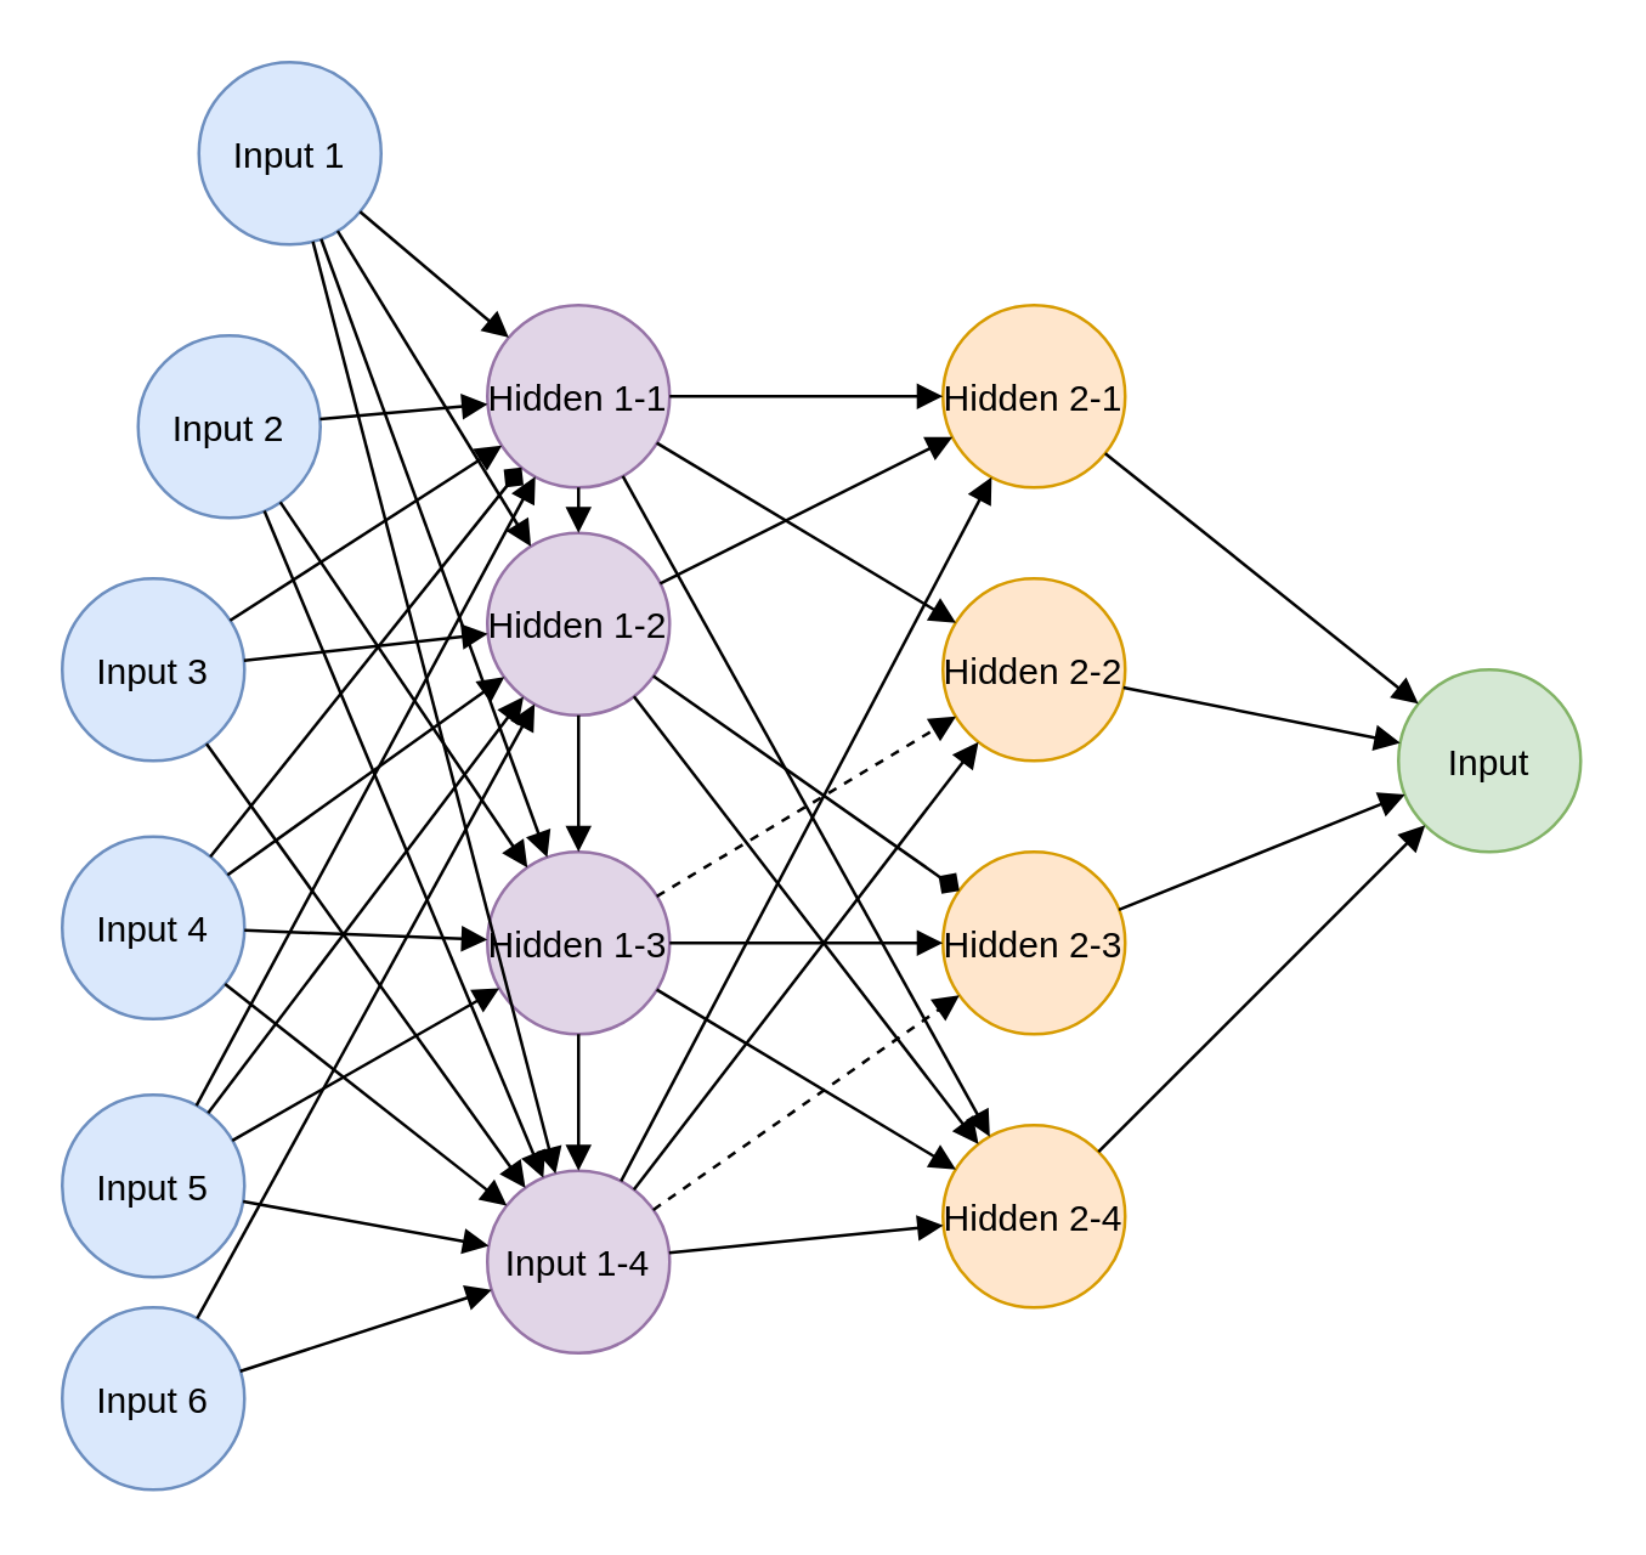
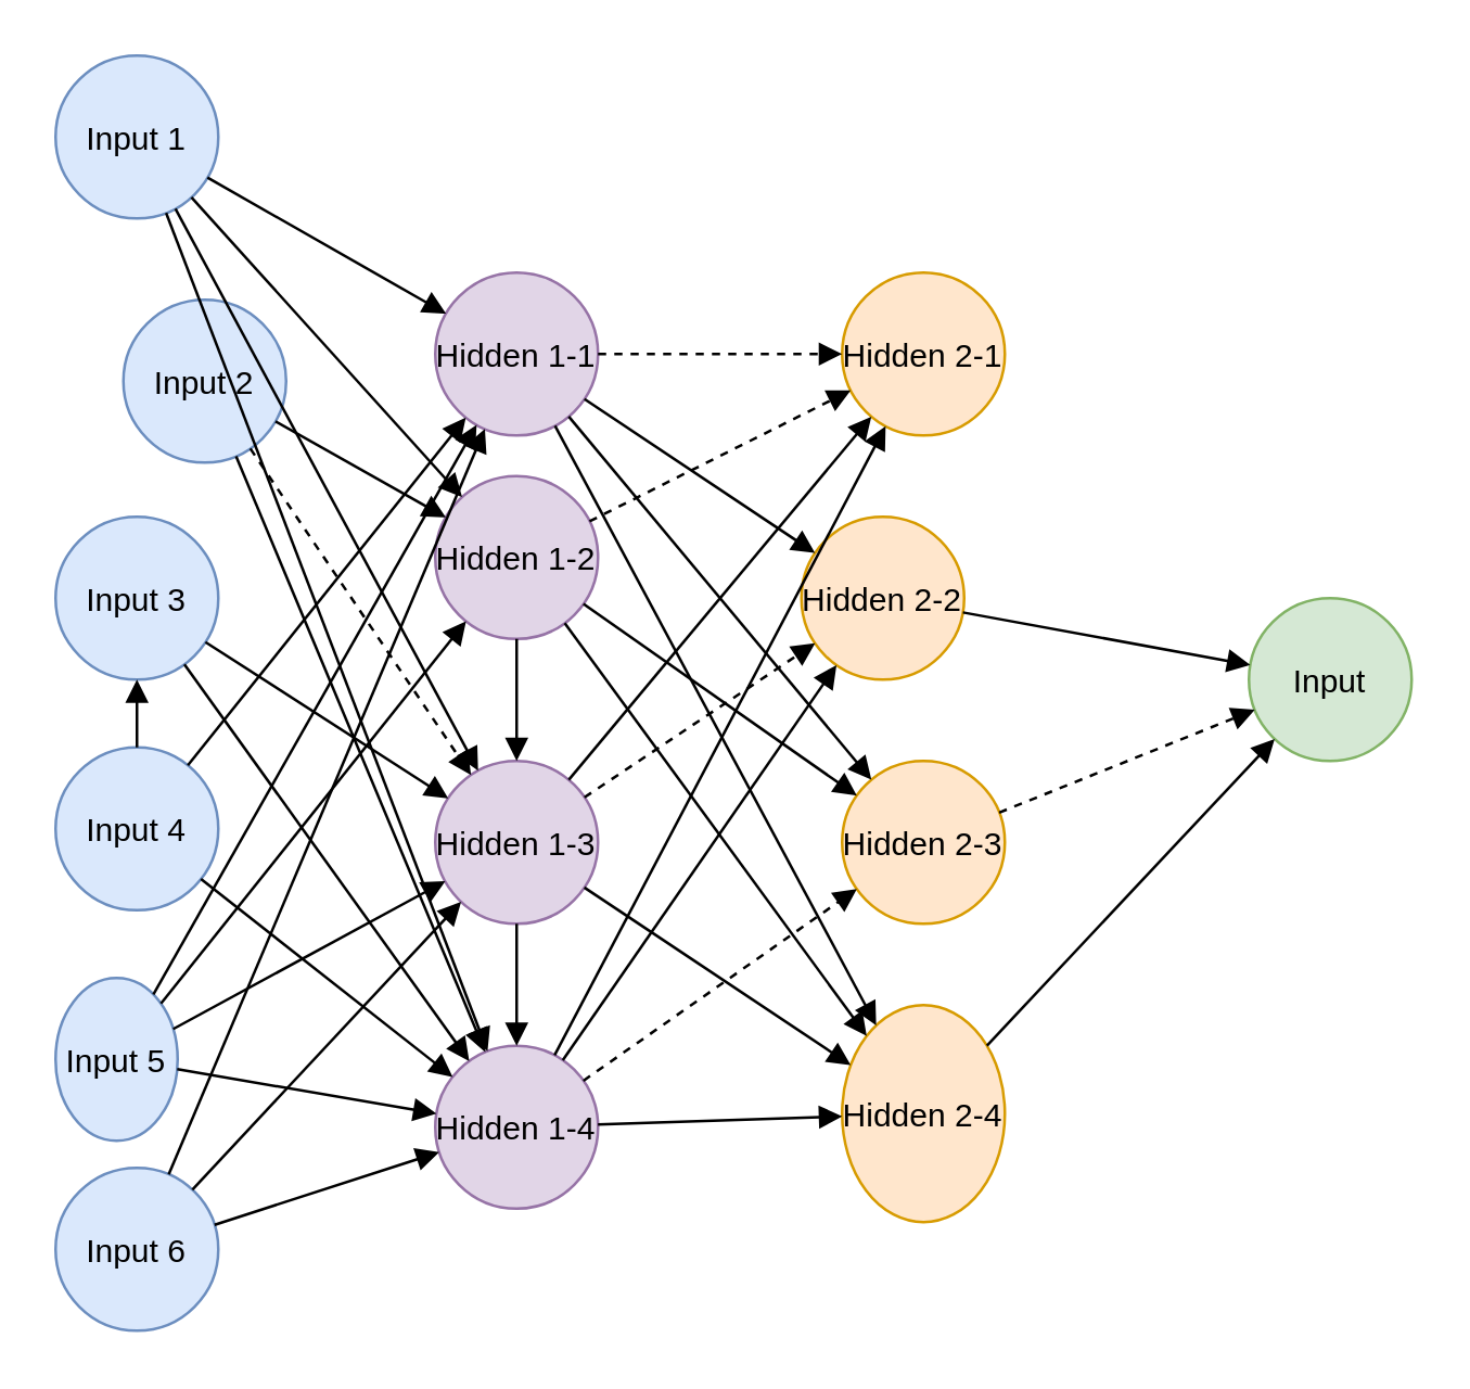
- <mxCell id="2" value="Input 1" style="ellipse;shape=ellipse;aspect=fixed;perimeter=ellipsePerimeter;fillColor=#dae8fc;strokeColor=#6c8ebf;" vertex="1" parent="1"><mxGeometry x="65" y="20" width="60" height="60" as="geometry" /></mxCell>
+ <mxCell id="2" value="Input 1" style="ellipse;shape=ellipse;aspect=fixed;perimeter=ellipsePerimeter;fillColor=#dae8fc;strokeColor=#6c8ebf;" vertex="1" parent="1"><mxGeometry x="20" y="20" width="60" height="60" as="geometry" /></mxCell>
- <mxCell id="41" style="endArrow=block;" edge="1" parent="1" source="8" target="12"><mxGeometry relative="1" as="geometry" /></mxCell>
+ <mxCell id="41" style="endArrow=block;dashed=1;" edge="1" parent="1" source="8" target="12"><mxGeometry relative="1" as="geometry" /></mxCell>
- <mxCell id="21" style="endArrow=block;" edge="1" parent="1" source="3" target="8"><mxGeometry relative="1" as="geometry" /></mxCell>
- <mxCell id="45" style="endArrow=block;" edge="1" parent="1" source="9" target="12"><mxGeometry relative="1" as="geometry" /></mxCell>
+ <mxCell id="45" style="endArrow=block;dashed=1;" edge="1" parent="1" source="9" target="12"><mxGeometry relative="1" as="geometry" /></mxCell>
- <mxCell id="29" style="endArrow=diamond;" edge="1" parent="1" source="5" target="8"><mxGeometry relative="1" as="geometry" /></mxCell>
+ <mxCell id="29" style="endArrow=block;" edge="1" parent="1" source="5" target="8"><mxGeometry relative="1" as="geometry" /></mxCell>
- <mxCell id="43" style="endArrow=block;" edge="1" parent="1" source="8" target="9"><mxGeometry relative="1" as="geometry" /></mxCell>
+ <mxCell id="43" style="endArrow=block;" edge="1" parent="1" source="8" target="14"><mxGeometry relative="1" as="geometry" /></mxCell>
+ <mxCell id="22" style="endArrow=block;" edge="1" parent="1" source="3" target="9"><mxGeometry relative="1" as="geometry" /></mxCell>
- <mxCell id="57" style="endArrow=block;" edge="1" parent="1" source="12" target="16"><mxGeometry relative="1" as="geometry" /></mxCell>
+ <mxCell id="37" style="endArrow=block;" edge="1" parent="1" source="7" target="8"><mxGeometry relative="1" as="geometry" /></mxCell>
- <mxCell id="25" style="endArrow=block;" edge="1" parent="1" source="4" target="8"><mxGeometry relative="1" as="geometry" /></mxCell>
- <mxCell id="23" style="endArrow=block;" edge="1" parent="1" source="3" target="10"><mxGeometry relative="1" as="geometry" /></mxCell>
+ <mxCell id="23" style="endArrow=block;dashed=1;" edge="1" parent="1" source="3" target="10"><mxGeometry relative="1" as="geometry" /></mxCell>
- <mxCell id="26" style="endArrow=block;" edge="1" parent="1" source="4" target="9"><mxGeometry relative="1" as="geometry" /></mxCell>
- <mxCell id="13" value="Hidden 2-2" style="ellipse;shape=ellipse;aspect=fixed;perimeter=ellipsePerimeter;fillColor=#ffe6cc;strokeColor=#d79b00;" vertex="1" parent="1"><mxGeometry x="310" y="190" width="60" height="60" as="geometry" /></mxCell>
+ <mxCell id="13" value="Hidden 2-2" style="ellipse;shape=ellipse;aspect=fixed;perimeter=ellipsePerimeter;fillColor=#ffe6cc;strokeColor=#d79b00;" vertex="1" parent="1"><mxGeometry x="295" y="190" width="60" height="60" as="geometry" /></mxCell>
+ <mxCell id="27" style="endArrow=block;" edge="1" parent="1" source="4" target="10"><mxGeometry relative="1" as="geometry" /></mxCell>
- <mxCell id="30" style="endArrow=block;" edge="1" parent="1" source="5" target="9"><mxGeometry relative="1" as="geometry" /></mxCell>
+ <mxCell id="30" style="endArrow=block;" edge="1" parent="1" source="5" target="4"><mxGeometry relative="1" as="geometry" /></mxCell>
- <mxCell id="59" style="endArrow=block;" edge="1" parent="1" source="14" target="16"><mxGeometry relative="1" as="geometry" /></mxCell>
+ <mxCell id="59" style="endArrow=block;dashed=1;" edge="1" parent="1" source="14" target="16"><mxGeometry relative="1" as="geometry" /></mxCell>
- <mxCell id="47" style="endArrow=diamond;" edge="1" parent="1" source="9" target="14"><mxGeometry relative="1" as="geometry" /></mxCell>
+ <mxCell id="47" style="endArrow=block;" edge="1" parent="1" source="9" target="14"><mxGeometry relative="1" as="geometry" /></mxCell>
- <mxCell id="31" style="endArrow=block;" edge="1" parent="1" source="5" target="10"><mxGeometry relative="1" as="geometry" /></mxCell>
- <mxCell id="51" style="endArrow=block;" edge="1" parent="1" source="10" target="14"><mxGeometry relative="1" as="geometry" /></mxCell>
+ <mxCell id="51" style="endArrow=block;" edge="1" parent="1" source="10" target="12"><mxGeometry relative="1" as="geometry" /></mxCell>
- <mxCell id="6" value="Input 5" style="ellipse;shape=ellipse;aspect=fixed;perimeter=ellipsePerimeter;fillColor=#dae8fc;strokeColor=#6c8ebf;" vertex="1" parent="1"><mxGeometry x="20" y="360" width="60" height="60" as="geometry" /></mxCell>
+ <mxCell id="6" value="Input 5" style="ellipse;shape=ellipse;aspect=fixed;perimeter=ellipsePerimeter;fillColor=#dae8fc;strokeColor=#6c8ebf;" vertex="1" parent="1"><mxGeometry x="20" y="360" width="45" height="60" as="geometry" /></mxCell>
- <mxCell id="15" value="Hidden 2-4" style="ellipse;shape=ellipse;aspect=fixed;perimeter=ellipsePerimeter;fillColor=#ffe6cc;strokeColor=#d79b00;" vertex="1" parent="1"><mxGeometry x="310" y="370" width="60" height="60" as="geometry" /></mxCell>
+ <mxCell id="15" value="Hidden 2-4" style="ellipse;shape=ellipse;aspect=fixed;perimeter=ellipsePerimeter;fillColor=#ffe6cc;strokeColor=#d79b00;" vertex="1" parent="1"><mxGeometry x="310" y="370" width="60" height="80" as="geometry" /></mxCell>
- <mxCell id="11" value="Input 1-4" style="ellipse;shape=ellipse;aspect=fixed;perimeter=ellipsePerimeter;fillColor=#e1d5e7;strokeColor=#9673a6;" vertex="1" parent="1"><mxGeometry x="160" y="385" width="60" height="60" as="geometry" /></mxCell>
+ <mxCell id="11" value="Hidden 1-4" style="ellipse;shape=ellipse;aspect=fixed;perimeter=ellipsePerimeter;fillColor=#e1d5e7;strokeColor=#9673a6;" vertex="1" parent="1"><mxGeometry x="160" y="385" width="60" height="60" as="geometry" /></mxCell>
- <mxCell id="38" style="endArrow=block;" edge="1" parent="1" source="7" target="9"><mxGeometry relative="1" as="geometry" /></mxCell>
+ <mxCell id="39" style="endArrow=block;" edge="1" parent="1" source="7" target="10"><mxGeometry relative="1" as="geometry" /></mxCell>
